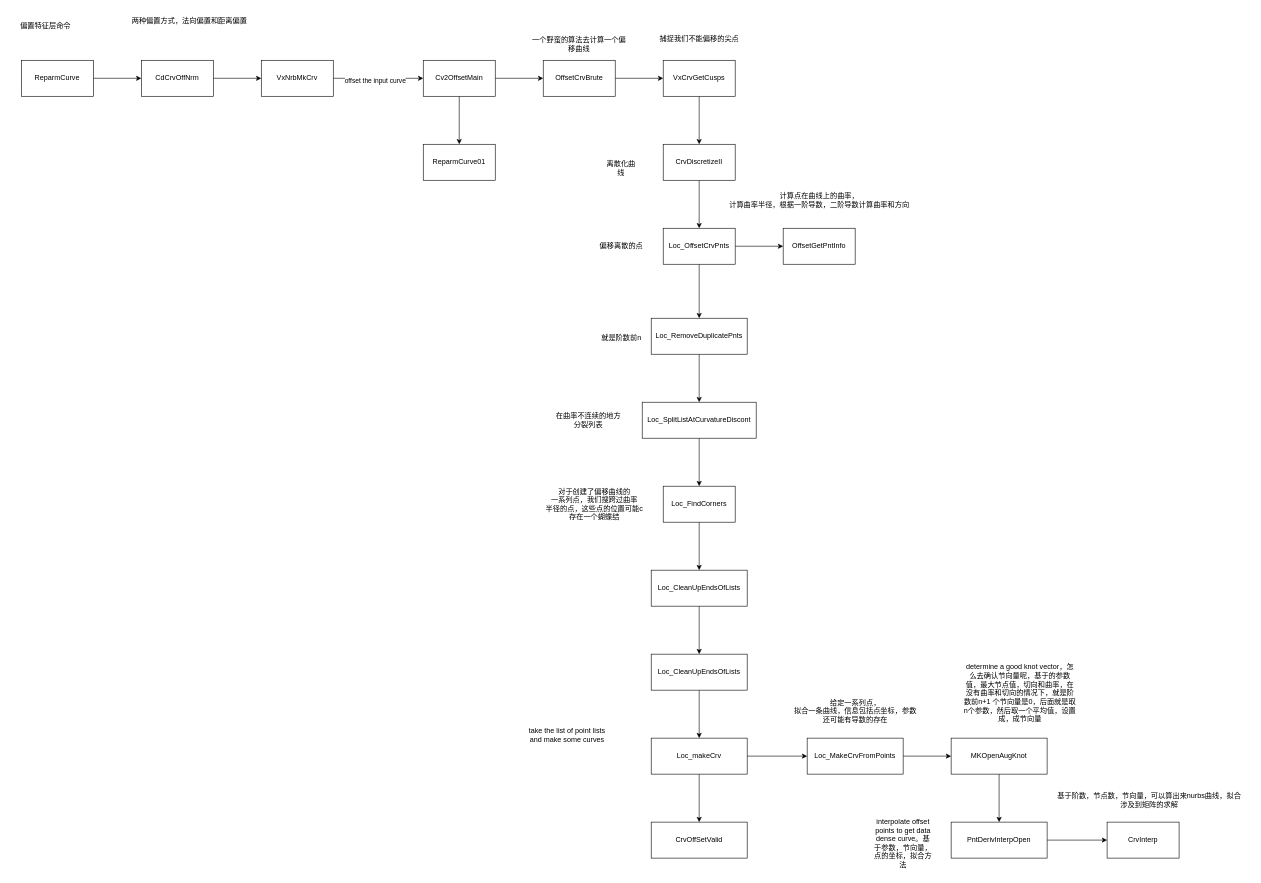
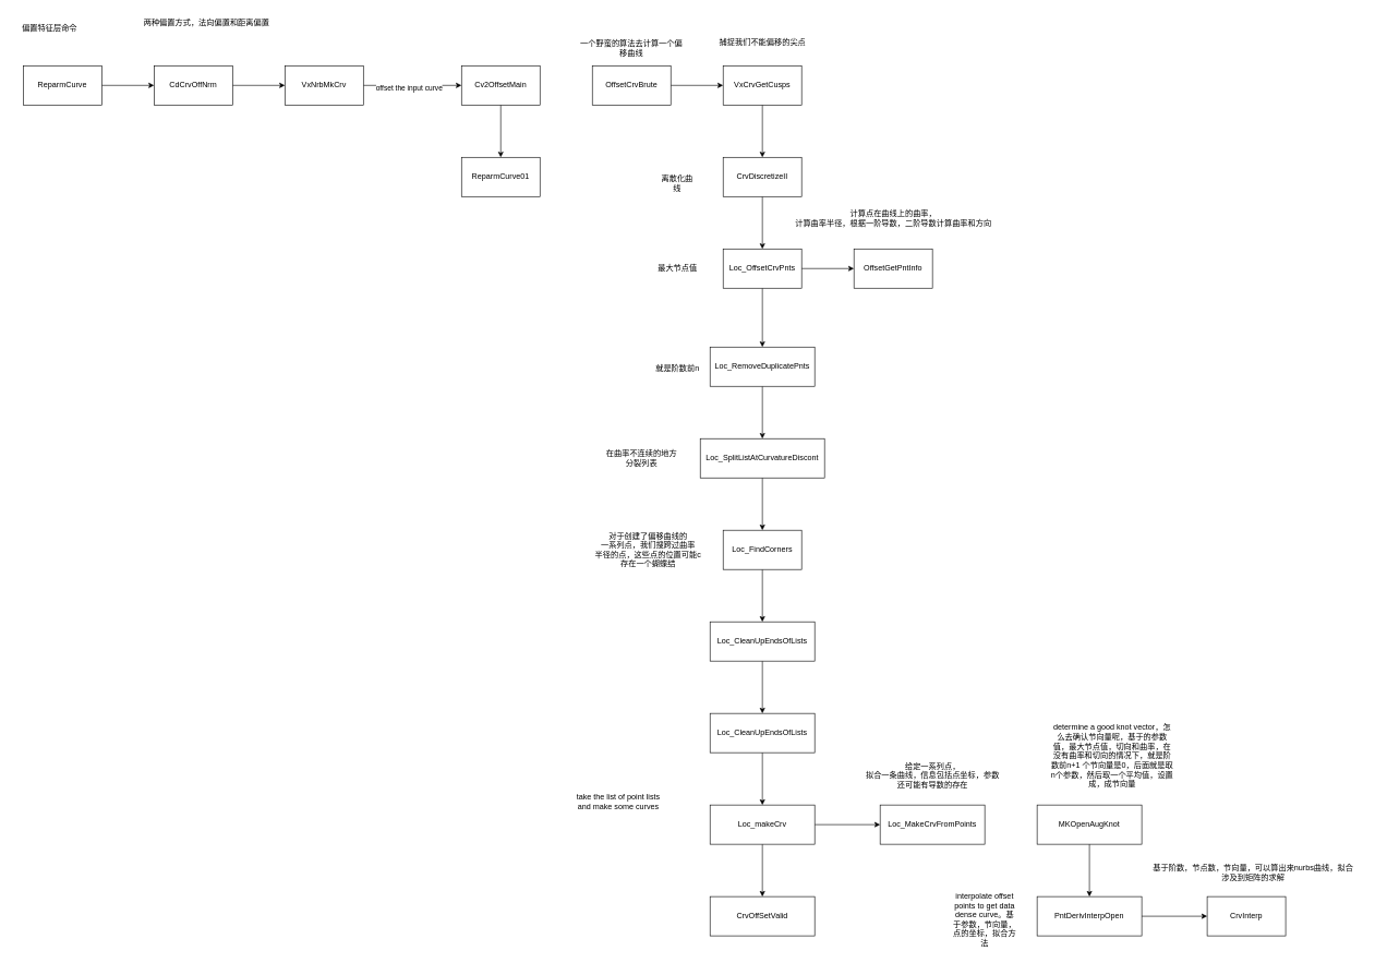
- <mxCell id="12" value="" style="edgeStyle=orthogonalEdgeStyle;rounded=0;orthogonalLoop=1;jettySize=auto;html=1;" parent="1" source="13" target="16" edge="1"><mxGeometry relative="1" as="geometry" /></mxCell>
- <mxCell id="27" value="偏移离散的点" style="text;html=1;align=center;verticalAlign=middle;resizable=0;points=[];autosize=1;strokeColor=none;fillColor=none;" parent="1" vertex="1"><mxGeometry x="985" y="395" width="100" height="30" as="geometry" /></mxCell>
+ <mxCell id="27" value="最大节点值" style="text;html=1;align=center;verticalAlign=middle;resizable=0;points=[];autosize=1;strokeColor=none;fillColor=none;" parent="1" vertex="1"><mxGeometry x="985" y="395" width="100" height="30" as="geometry" /></mxCell>
- <mxCell id="48" value="" style="edgeStyle=orthogonalEdgeStyle;rounded=0;orthogonalLoop=1;jettySize=auto;html=1;" edge="1" parent="1" source="49" target="51"><mxGeometry relative="1" as="geometry" /></mxCell>
